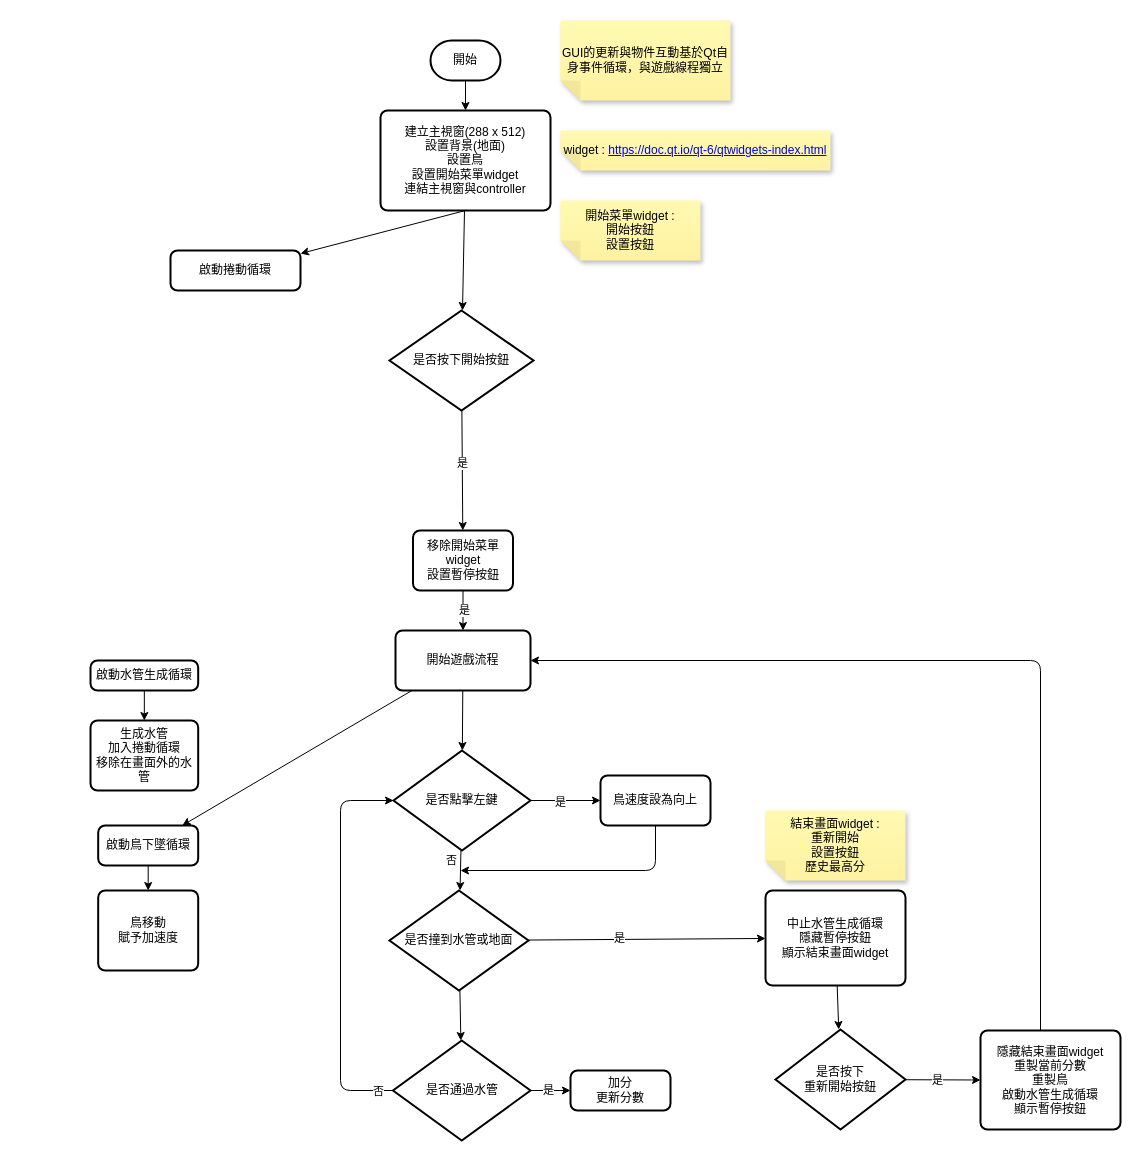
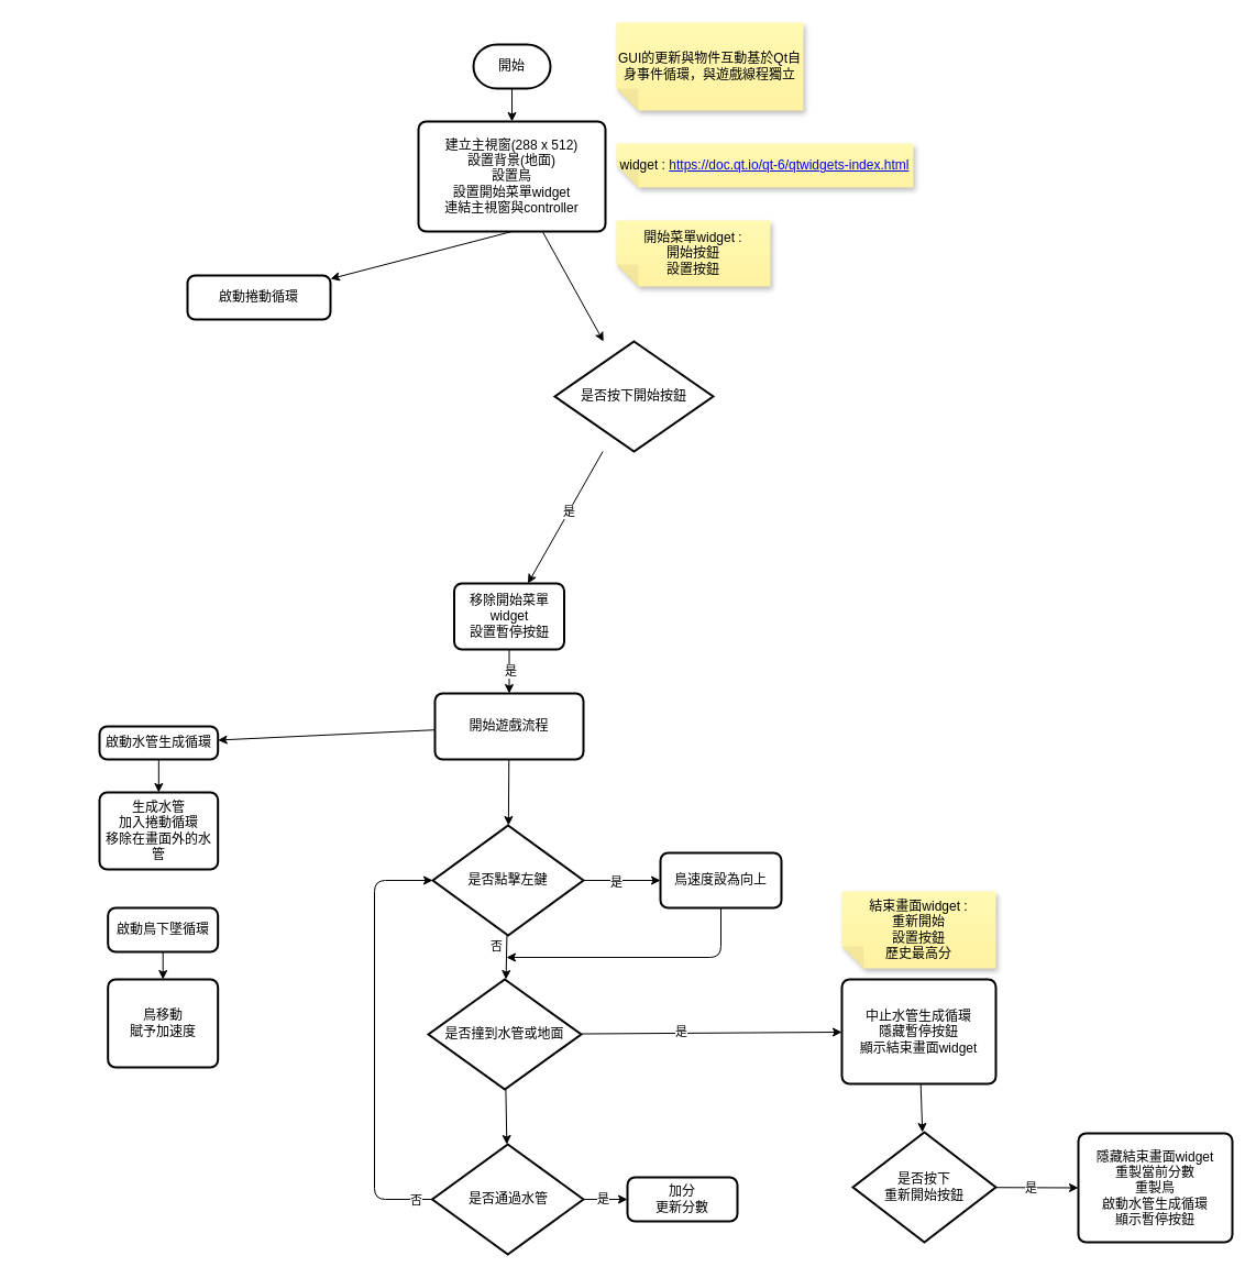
- <mxCell id="9" value="是否按下開始按鈕" style="strokeWidth=2;html=1;shape=mxgraph.flowchart.decision;whiteSpace=wrap;" parent="1" vertex="1"><mxGeometry x="389" y="310" width="144" height="100" as="geometry" /></mxCell>
+ <mxCell id="9" value="是否按下開始按鈕" style="strokeWidth=2;html=1;shape=mxgraph.flowchart.decision;whiteSpace=wrap;" parent="1" vertex="1"><mxGeometry x="504" y="310" width="144" height="100" as="geometry" /></mxCell>
- <mxCell id="42" style="edgeStyle=elbowEdgeStyle;html=1;" parent="1" source="43" target="14" edge="1"><mxGeometry relative="1" as="geometry"><Array as="points"><mxPoint x="1040" y="760" /><mxPoint x="940" y="800" /><mxPoint x="970" y="800" /></Array></mxGeometry></mxCell>
+ <mxCell id="11" style="edgeStyle=none;html=1;" parent="1" source="14" target="51" edge="1"><mxGeometry relative="1" as="geometry" /></mxCell>
- <mxCell id="13" style="edgeStyle=none;html=1;" parent="1" source="14" target="48" edge="1"><mxGeometry relative="1" as="geometry" /></mxCell>
